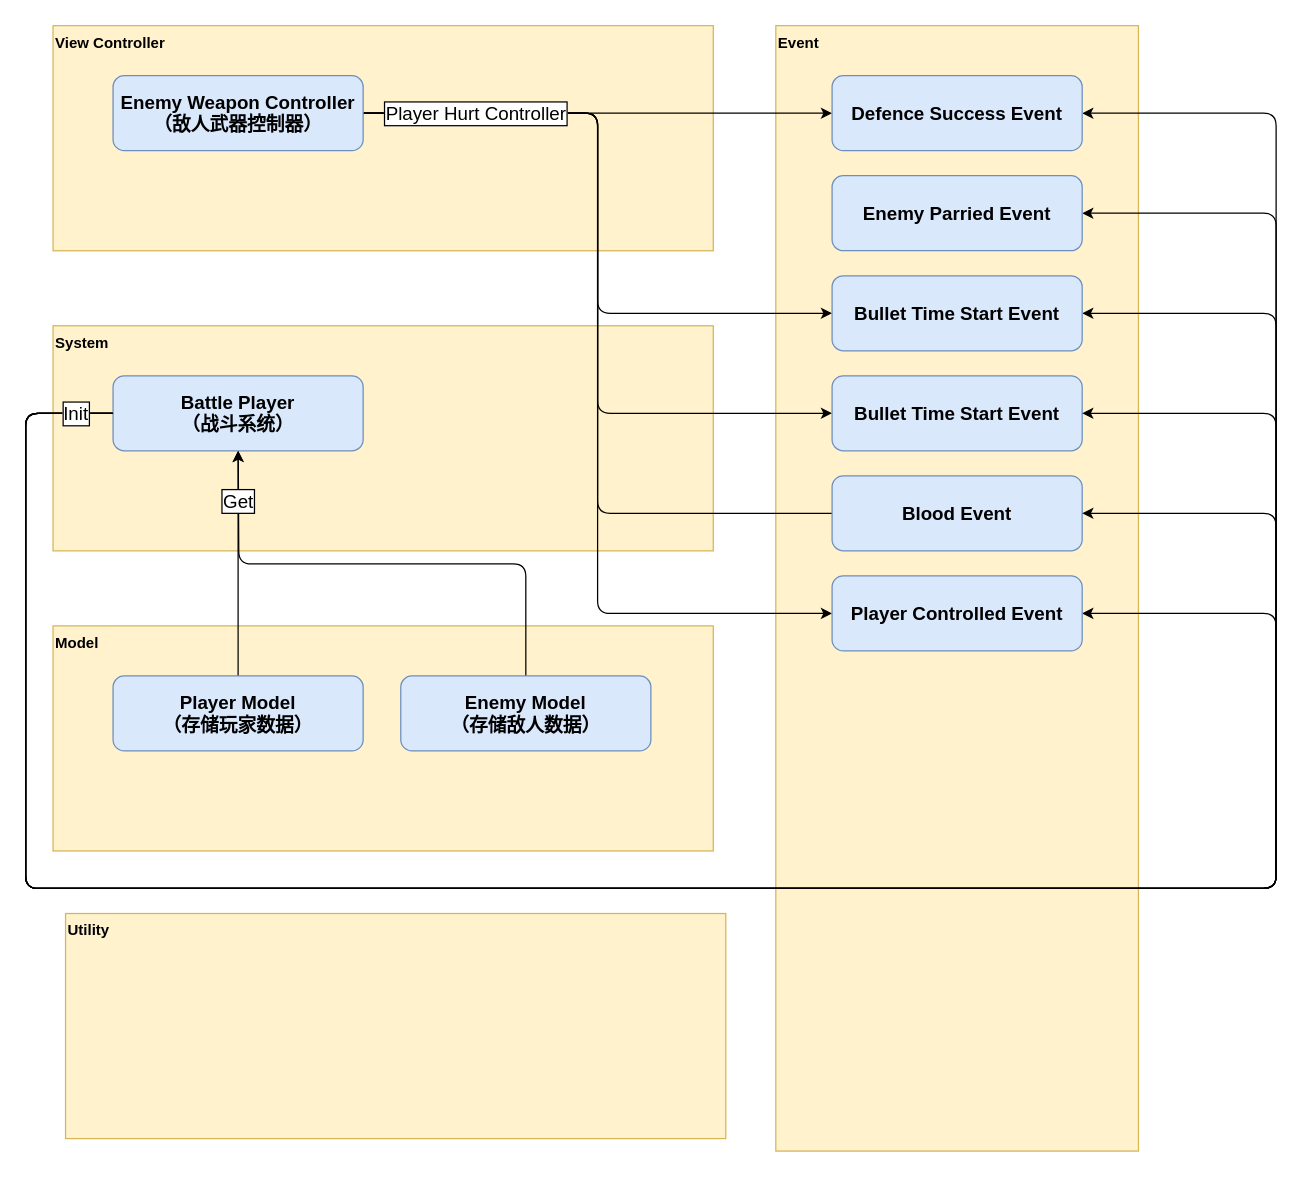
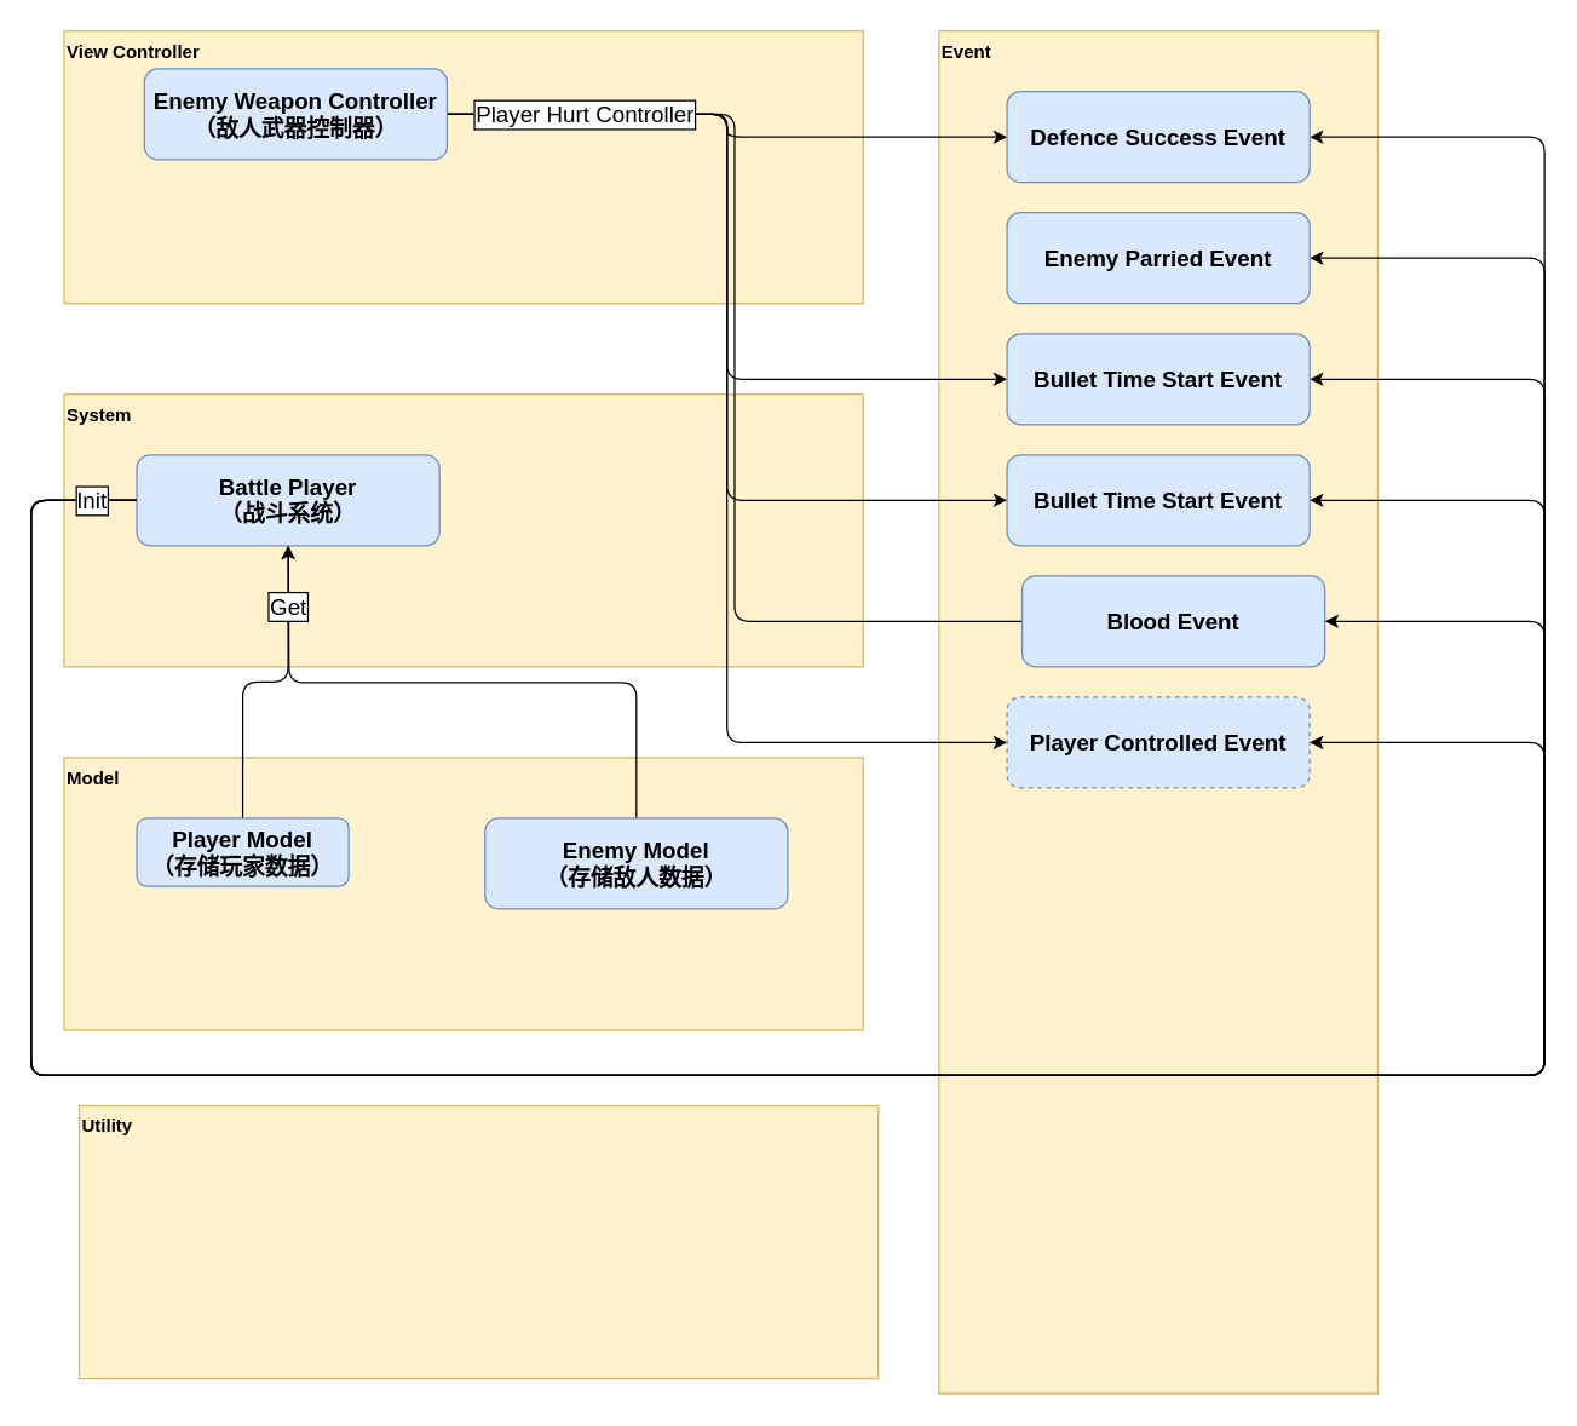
- <mxCell id="12" value="Enemy Weapon Controller&lt;br&gt;（敌人武器控制器）" style="rounded=1;whiteSpace=wrap;html=1;fontSize=15;fontStyle=1;fillColor=#dae8fc;strokeColor=#6c8ebf;" parent="1" vertex="1"><mxGeometry x="89.91" y="60" width="200" height="60" as="geometry" /></mxCell>
+ <mxCell id="12" value="Enemy Weapon Controller&lt;br&gt;（敌人武器控制器）" style="rounded=1;whiteSpace=wrap;html=1;fontSize=15;fontStyle=1;fillColor=#dae8fc;strokeColor=#6c8ebf;" parent="1" vertex="1"><mxGeometry x="94.91" y="45" width="200" height="60" as="geometry" /></mxCell>
- <mxCell id="24" value="Blood Event" style="rounded=1;whiteSpace=wrap;html=1;fontSize=15;fontStyle=1;fillColor=#dae8fc;strokeColor=#6c8ebf;" parent="1" vertex="1"><mxGeometry x="664.91" y="380" width="200" height="60" as="geometry" /></mxCell>
+ <mxCell id="24" value="Blood Event" style="rounded=1;whiteSpace=wrap;html=1;fontSize=15;fontStyle=1;fillColor=#dae8fc;strokeColor=#6c8ebf;" parent="1" vertex="1"><mxGeometry x="674.91" y="380" width="200" height="60" as="geometry" /></mxCell>
- <mxCell id="25" value="Player Controlled Event" style="rounded=1;whiteSpace=wrap;html=1;fontSize=15;fontStyle=1;fillColor=#dae8fc;strokeColor=#6c8ebf;" parent="1" vertex="1"><mxGeometry x="664.91" y="460" width="200" height="60" as="geometry" /></mxCell>
+ <mxCell id="25" value="Player Controlled Event" style="rounded=1;whiteSpace=wrap;html=1;fontSize=15;fontStyle=1;fillColor=#dae8fc;strokeColor=#6c8ebf;dashed=1;" parent="1" vertex="1"><mxGeometry x="664.91" y="460" width="200" height="60" as="geometry" /></mxCell>
- <mxCell id="14" value="&lt;font style=&quot;font-size: 15px;&quot;&gt;Player Model&lt;br&gt;（存储玩家数据）&lt;br&gt;&lt;/font&gt;" style="rounded=1;whiteSpace=wrap;html=1;fillColor=#dae8fc;strokeColor=#6c8ebf;fontSize=15;fontStyle=1" parent="1" vertex="1"><mxGeometry x="89.91" y="540" width="200" height="60" as="geometry" /></mxCell>
+ <mxCell id="14" value="&lt;font style=&quot;font-size: 15px;&quot;&gt;Player Model&lt;br&gt;（存储玩家数据）&lt;br&gt;&lt;/font&gt;" style="rounded=1;whiteSpace=wrap;html=1;fillColor=#dae8fc;strokeColor=#6c8ebf;fontSize=15;fontStyle=1" parent="1" vertex="1"><mxGeometry x="89.91" y="540" width="140" height="45" as="geometry" /></mxCell>
